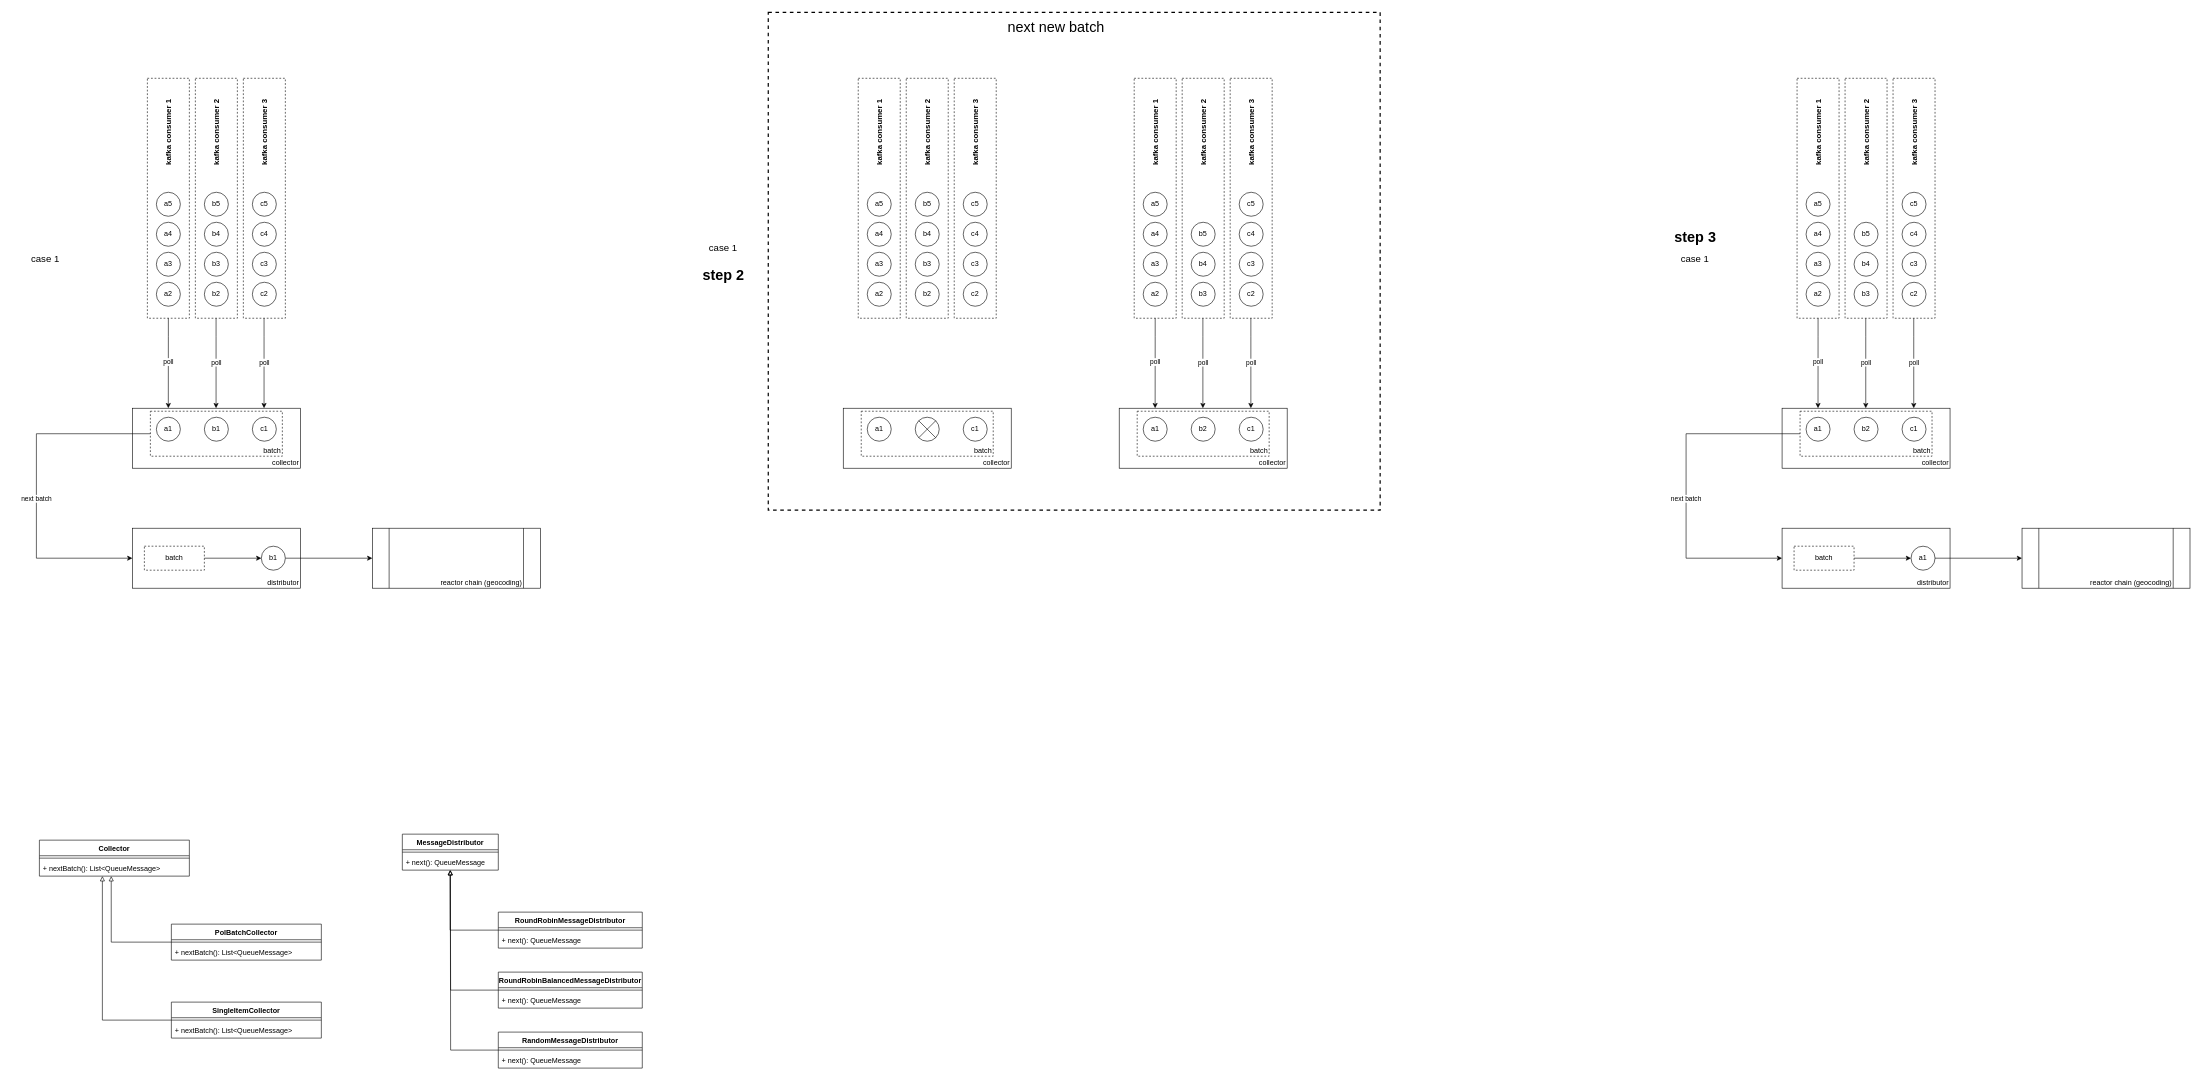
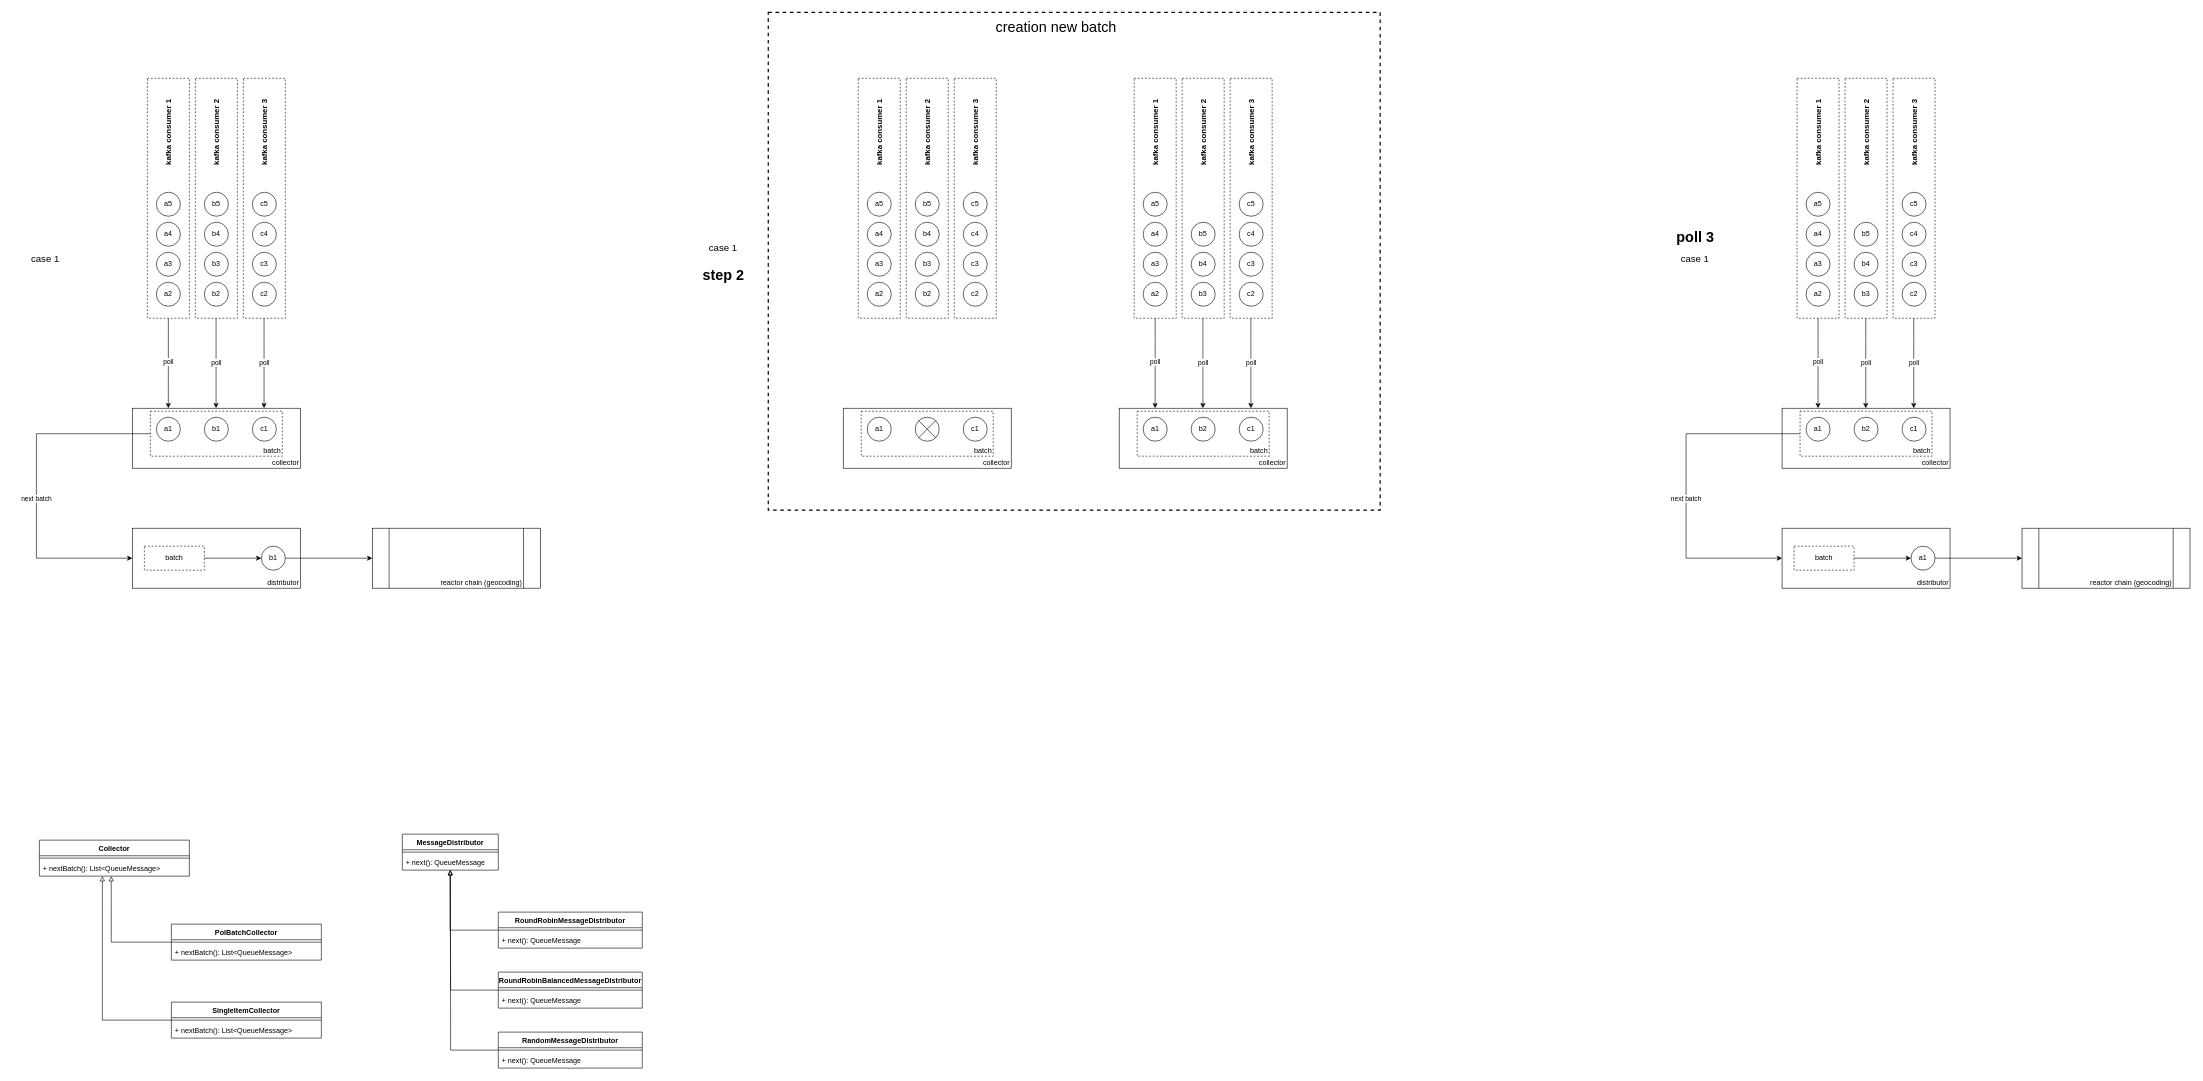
- <mxCell id="92" value="&lt;font style=&quot;font-size: 24px;&quot;&gt;next new batch&lt;/font&gt;" style="text;html=1;strokeColor=none;fillColor=none;align=center;verticalAlign=middle;whiteSpace=wrap;rounded=0;" vertex="1" parent="1"><mxGeometry x="1610" y="30" width="300" height="30" as="geometry" /></mxCell>
+ <mxCell id="92" value="&lt;font style=&quot;font-size: 24px;&quot;&gt;creation new batch&lt;/font&gt;" style="text;html=1;strokeColor=none;fillColor=none;align=center;verticalAlign=middle;whiteSpace=wrap;rounded=0;" vertex="1" parent="1"><mxGeometry x="1610" y="30" width="300" height="30" as="geometry" /></mxCell>
- <mxCell id="125" value="&lt;b&gt;&lt;font style=&quot;font-size: 24px;&quot;&gt;step 3&lt;/font&gt;&lt;/b&gt;" style="text;html=1;strokeColor=none;fillColor=none;align=center;verticalAlign=middle;whiteSpace=wrap;rounded=0;" vertex="1" parent="1"><mxGeometry x="2777.5" y="380" width="95" height="30" as="geometry" /></mxCell>
+ <mxCell id="125" value="&lt;b&gt;&lt;font style=&quot;font-size: 24px;&quot;&gt;poll 3&lt;/font&gt;&lt;/b&gt;" style="text;html=1;strokeColor=none;fillColor=none;align=center;verticalAlign=middle;whiteSpace=wrap;rounded=0;" vertex="1" parent="1"><mxGeometry x="2777.5" y="380" width="95" height="30" as="geometry" /></mxCell>
